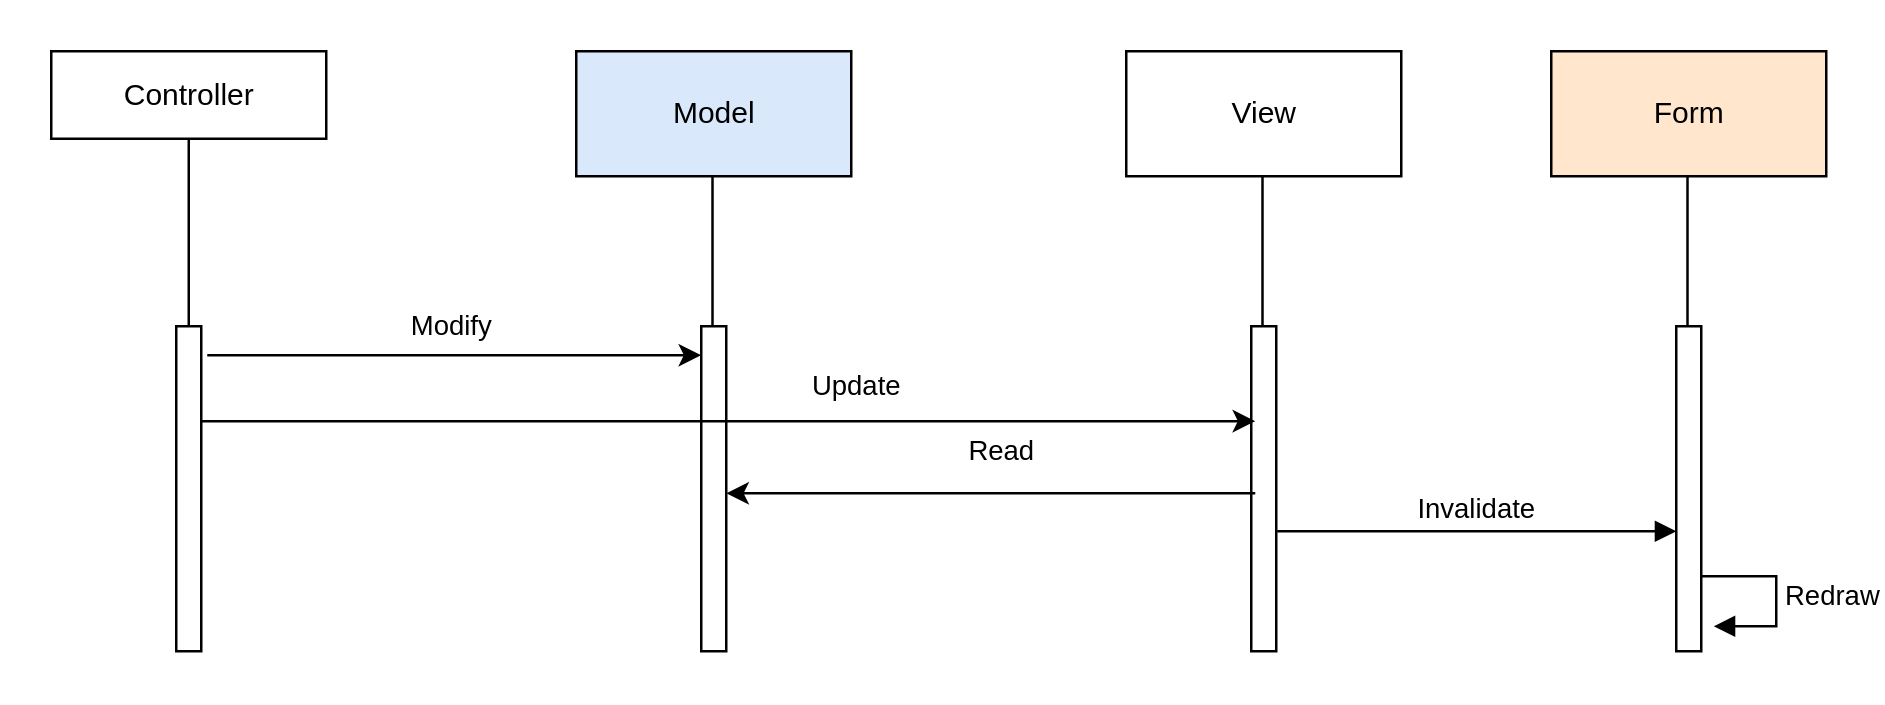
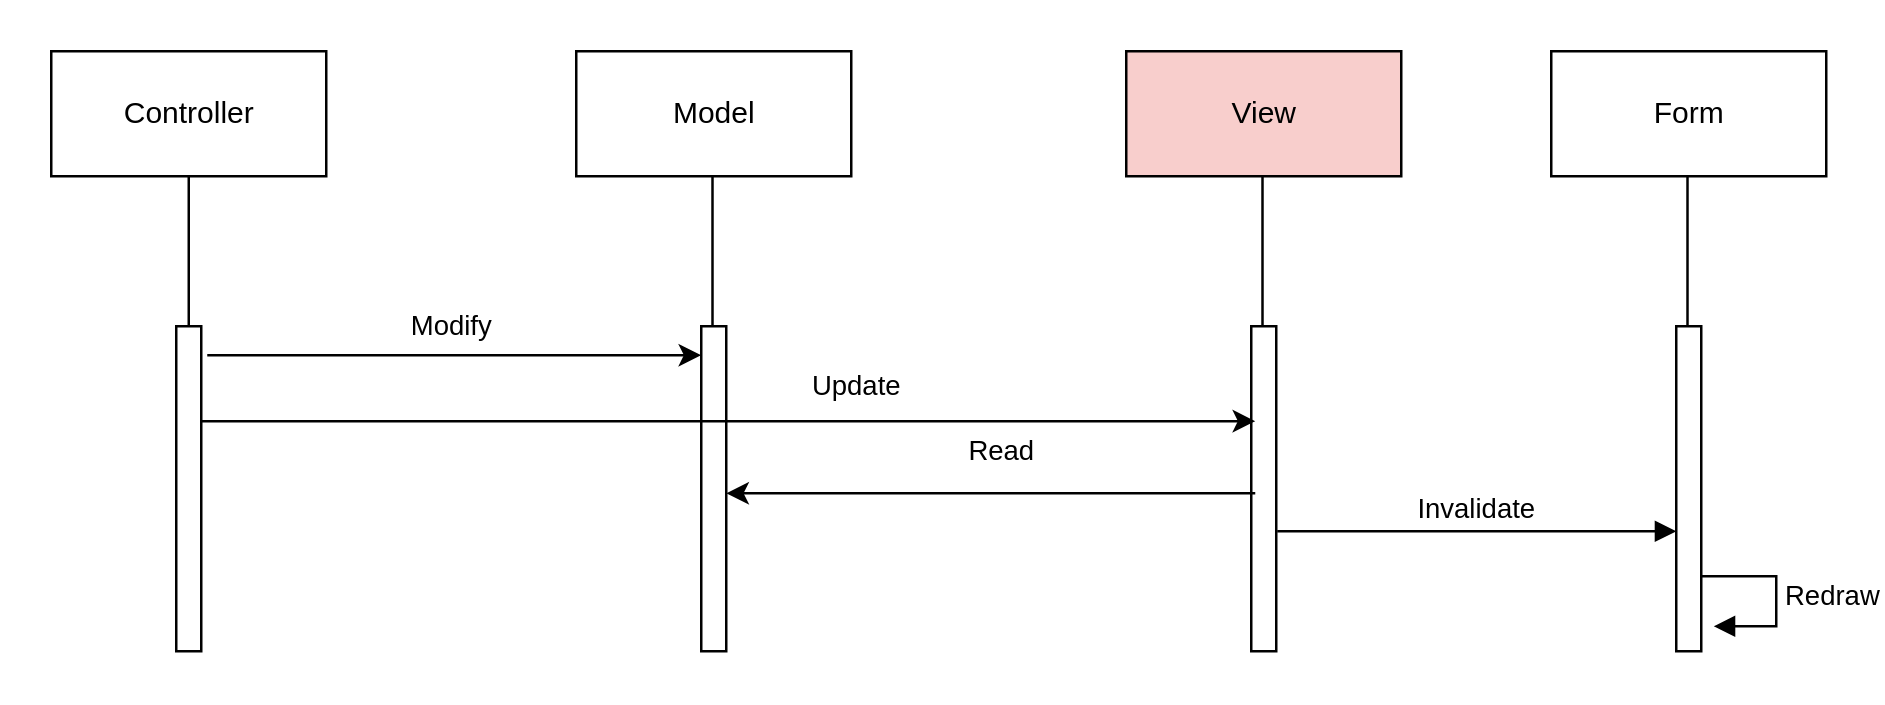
- <mxCell id="2" value="Controller" style="html=1;" vertex="1" parent="1"><mxGeometry x="20" y="20" width="110" height="35" as="geometry" /></mxCell>
+ <mxCell id="2" value="Controller" style="html=1;" vertex="1" parent="1"><mxGeometry x="20" y="20" width="110" height="50" as="geometry" /></mxCell>
- <mxCell id="3" value="Model" style="html=1;fillColor=#dae8fc;" vertex="1" parent="1"><mxGeometry x="230" y="20" width="110" height="50" as="geometry" /></mxCell>
+ <mxCell id="3" value="Model" style="html=1;" vertex="1" parent="1"><mxGeometry x="230" y="20" width="110" height="50" as="geometry" /></mxCell>
- <mxCell id="4" value="View" style="html=1;" vertex="1" parent="1"><mxGeometry x="450" y="20" width="110" height="50" as="geometry" /></mxCell>
+ <mxCell id="4" value="View" style="html=1;fillColor=#f8cecc;" vertex="1" parent="1"><mxGeometry x="450" y="20" width="110" height="50" as="geometry" /></mxCell>
- <mxCell id="14" value="Form" style="html=1;fillColor=#ffe6cc;" vertex="1" parent="1"><mxGeometry x="620" y="20" width="110" height="50" as="geometry" /></mxCell>
+ <mxCell id="14" value="Form" style="html=1;" vertex="1" parent="1"><mxGeometry x="620" y="20" width="110" height="50" as="geometry" /></mxCell>
